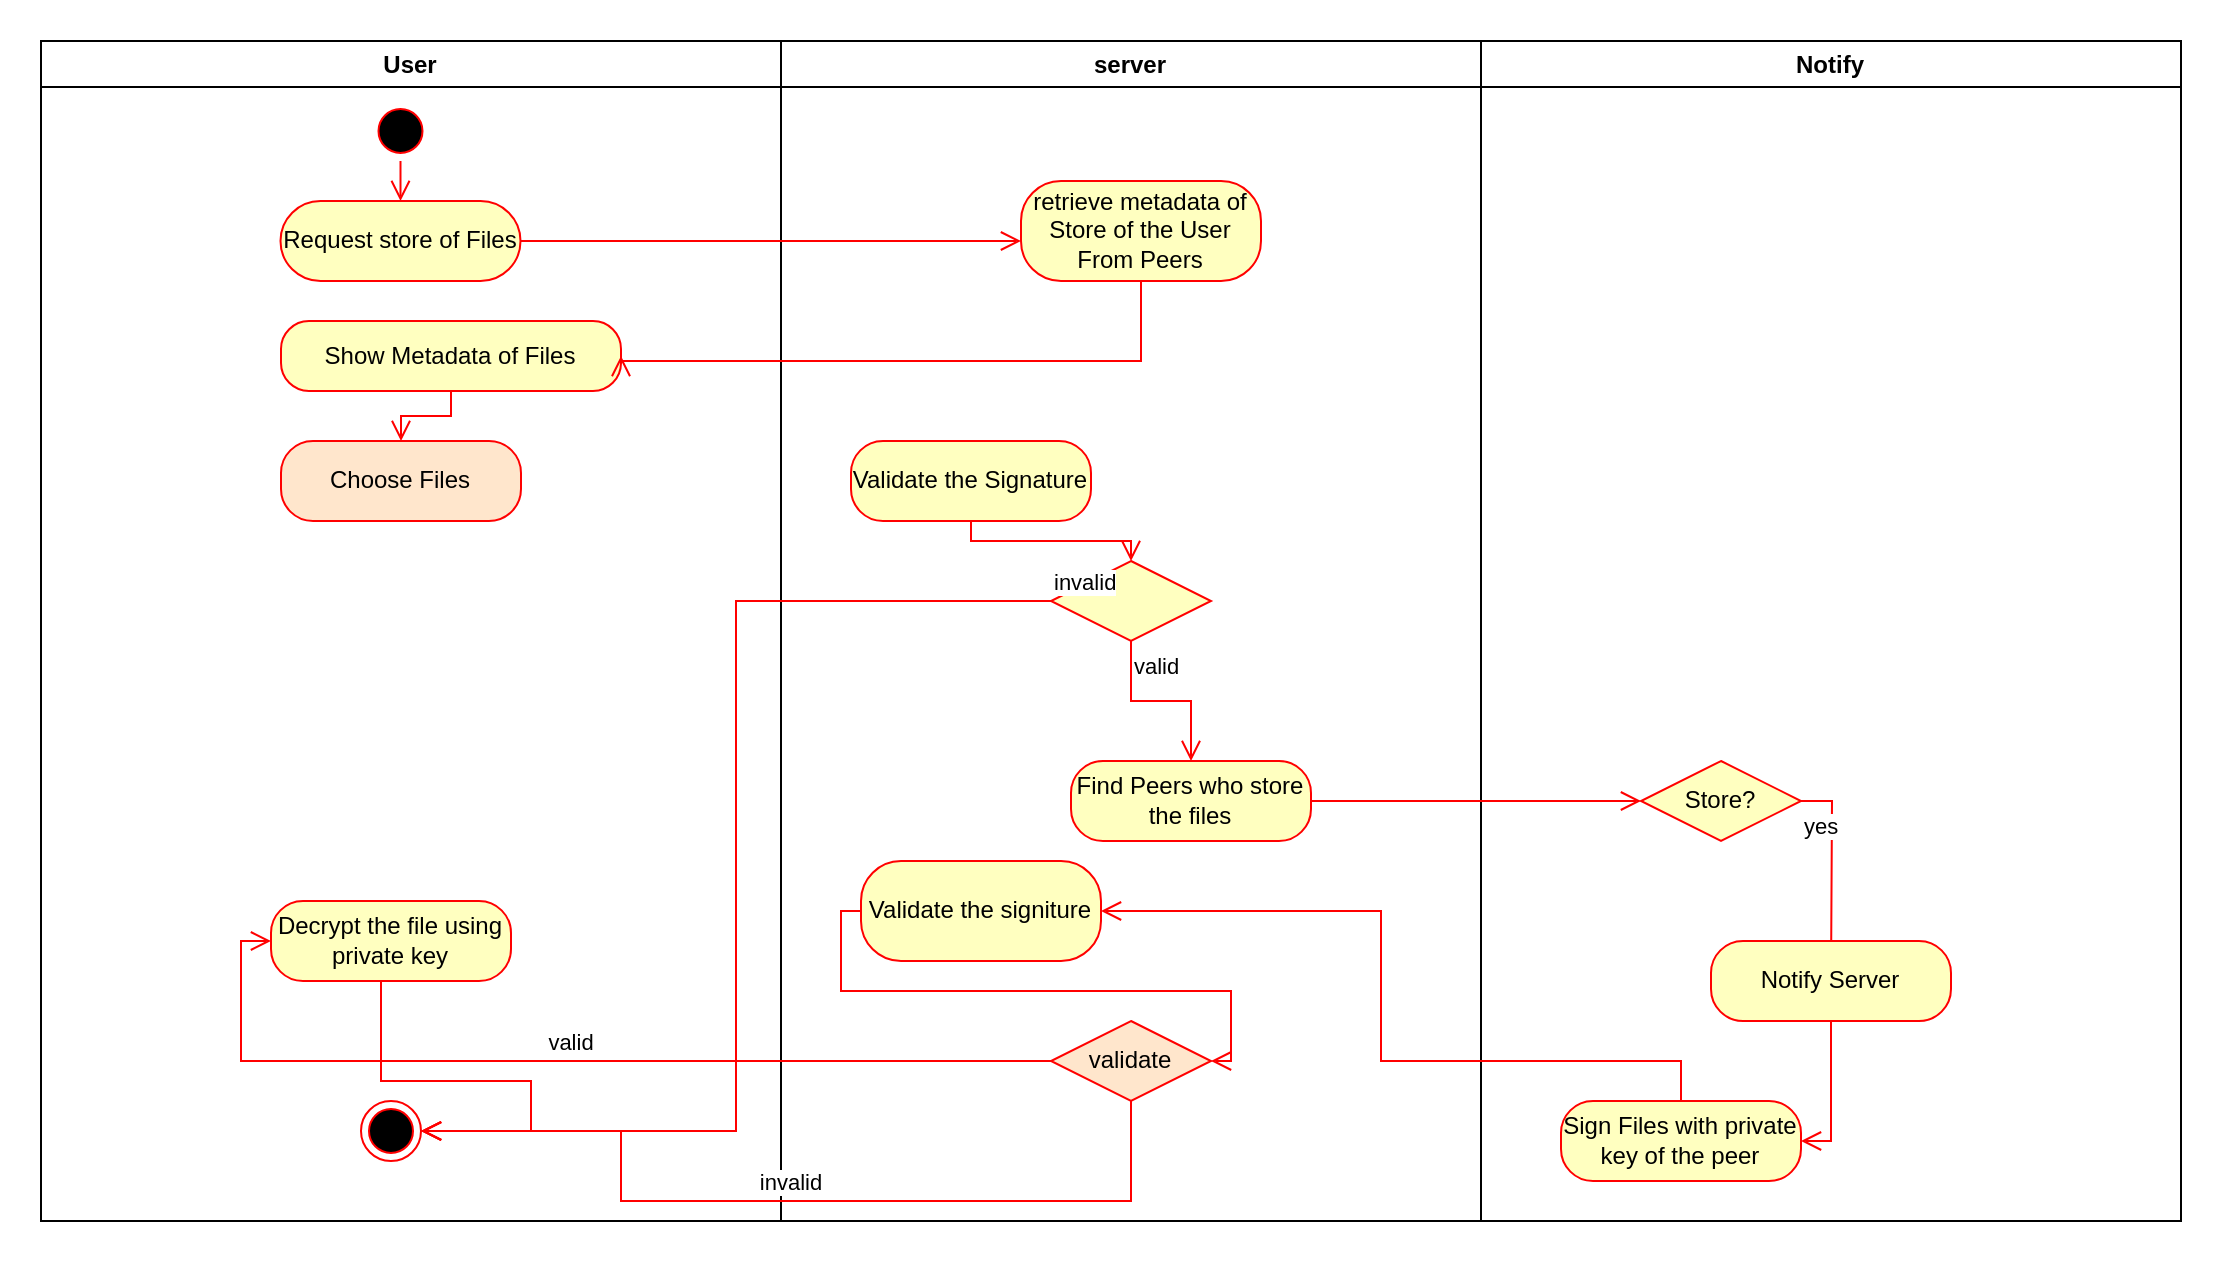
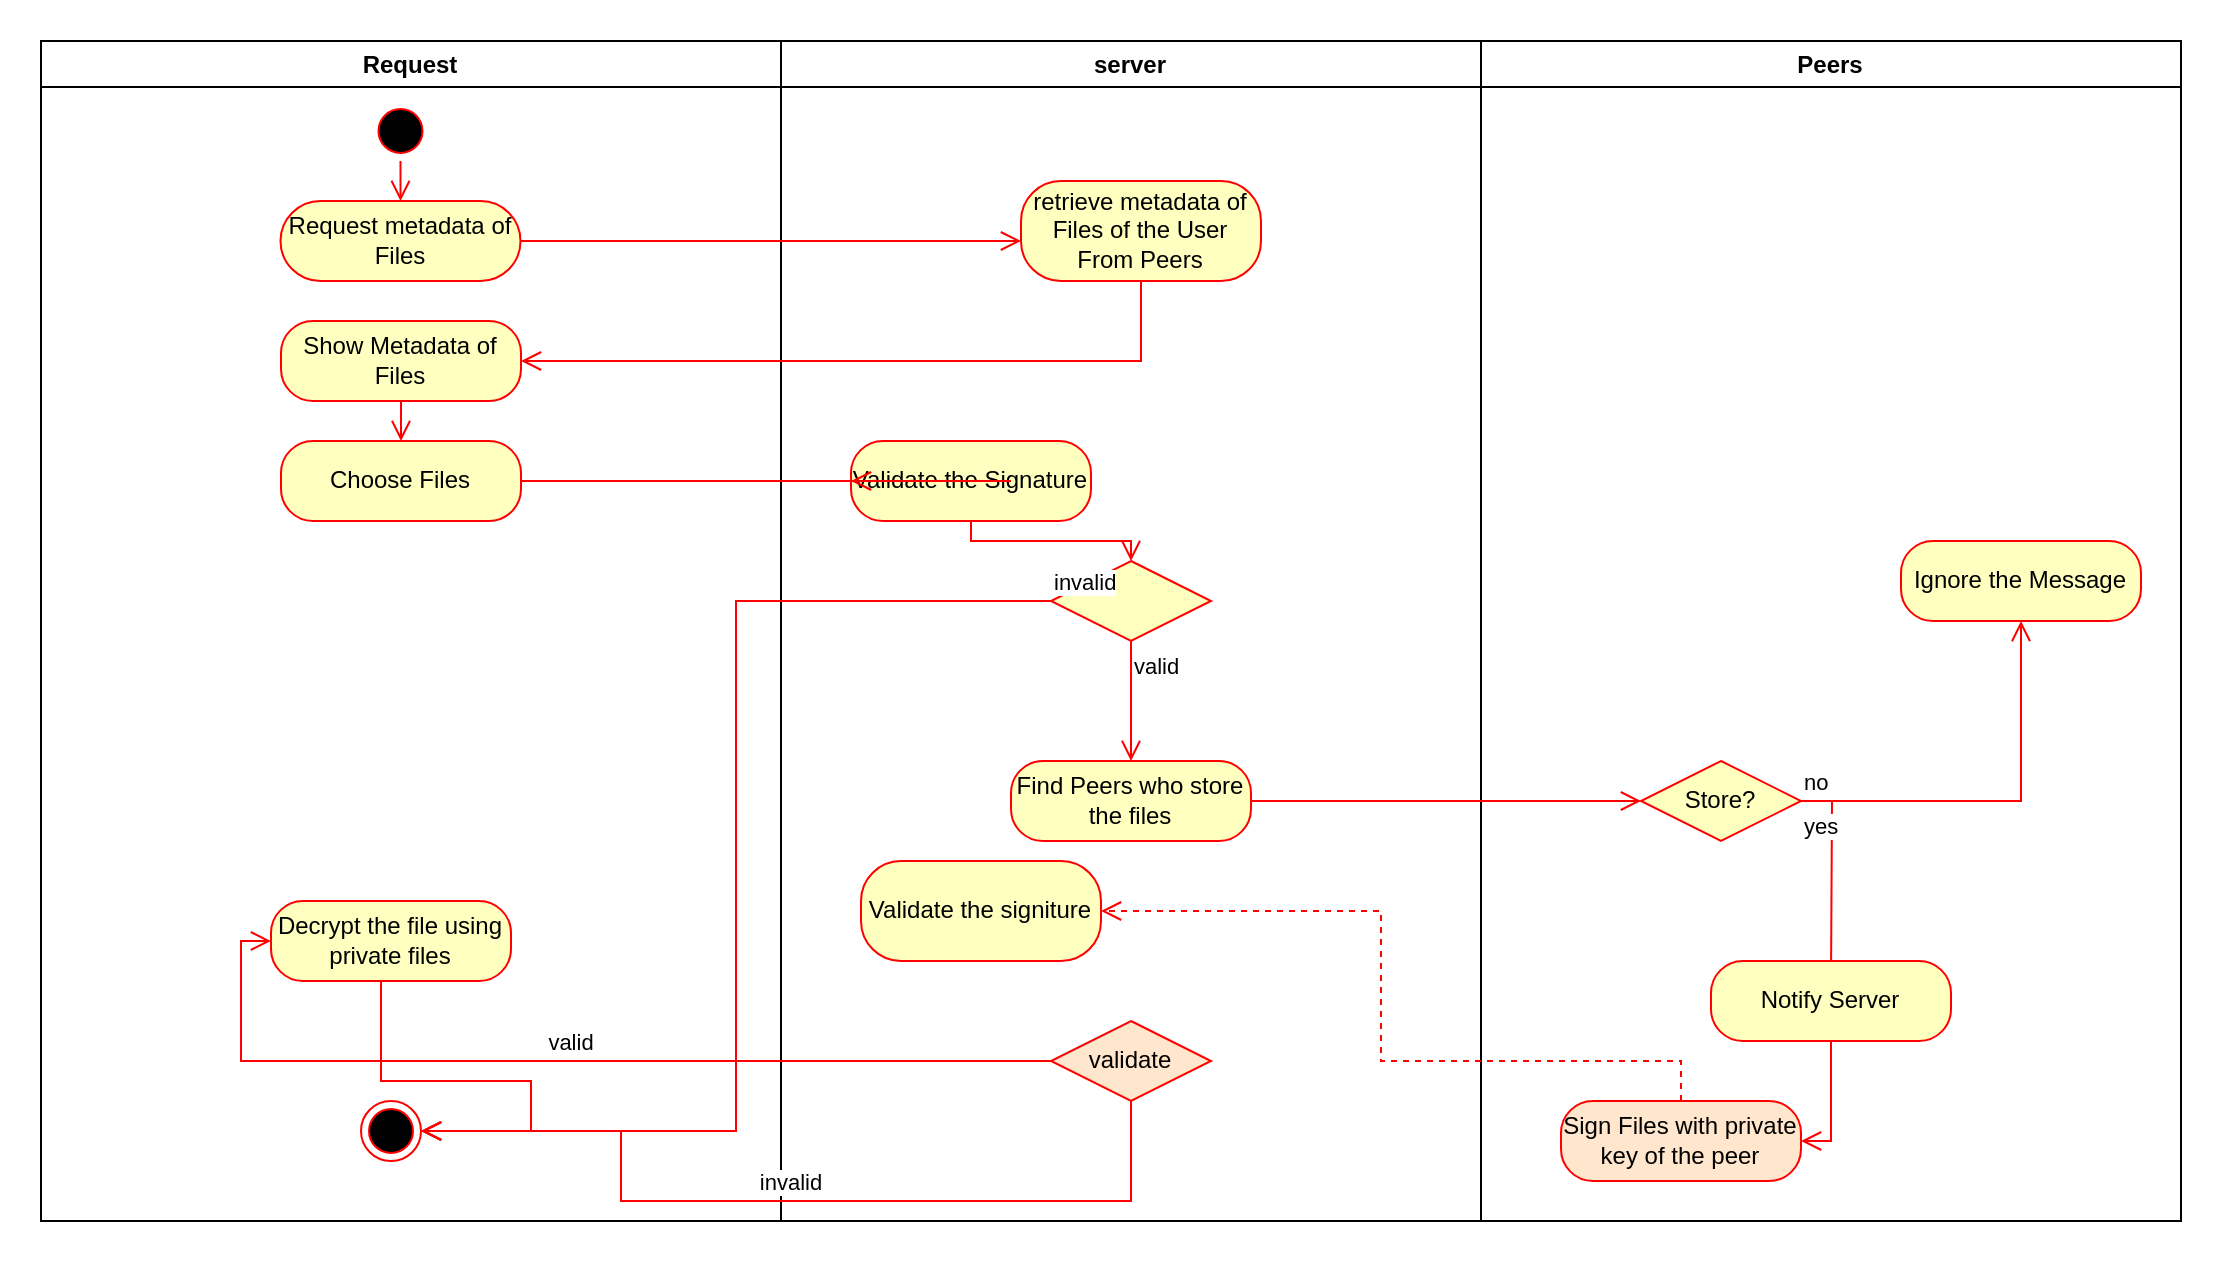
- <mxCell id="2" value="User" style="swimlane;" parent="1" vertex="1"><mxGeometry x="20" y="20" width="370" height="590" as="geometry" /></mxCell>
+ <mxCell id="2" value="Request" style="swimlane;" parent="1" vertex="1"><mxGeometry x="20" y="20" width="370" height="590" as="geometry" /></mxCell>
- <mxCell id="22" value="Notify" style="swimlane;" parent="1" vertex="1"><mxGeometry x="740" y="20" width="350" height="590" as="geometry" /></mxCell>
+ <mxCell id="22" value="Peers" style="swimlane;" parent="1" vertex="1"><mxGeometry x="740" y="20" width="350" height="590" as="geometry" /></mxCell>
- <mxCell id="18" value="retrieve metadata of Store of the User From Peers" style="rounded=1;whiteSpace=wrap;html=1;arcSize=40;fontColor=#000000;fillColor=#ffffc0;strokeColor=#ff0000;" parent="12" vertex="1"><mxGeometry x="120" y="70" width="120" height="50" as="geometry" /></mxCell>
+ <mxCell id="18" value="retrieve metadata of Files of the User From Peers" style="rounded=1;whiteSpace=wrap;html=1;arcSize=40;fontColor=#000000;fillColor=#ffffc0;strokeColor=#ff0000;" parent="12" vertex="1"><mxGeometry x="120" y="70" width="120" height="50" as="geometry" /></mxCell>
- <mxCell id="5" value="Request store of Files" style="rounded=1;whiteSpace=wrap;html=1;arcSize=50;fontColor=#000000;fillColor=#ffffc0;strokeColor=#ff0000;" parent="2" vertex="1"><mxGeometry x="119.75" y="80" width="120" height="40" as="geometry" /></mxCell>
+ <mxCell id="5" value="Request metadata of Files" style="rounded=1;whiteSpace=wrap;html=1;arcSize=50;fontColor=#000000;fillColor=#ffffc0;strokeColor=#ff0000;" parent="2" vertex="1"><mxGeometry x="119.75" y="80" width="120" height="40" as="geometry" /></mxCell>
- <mxCell id="6" value="Show Metadata of Files" style="rounded=1;whiteSpace=wrap;html=1;arcSize=40;fontColor=#000000;fillColor=#ffffc0;strokeColor=#ff0000;" parent="2" vertex="1"><mxGeometry x="120" y="140" width="170" height="35" as="geometry" /></mxCell>
+ <mxCell id="6" value="Show Metadata of Files" style="rounded=1;whiteSpace=wrap;html=1;arcSize=40;fontColor=#000000;fillColor=#ffffc0;strokeColor=#ff0000;" parent="2" vertex="1"><mxGeometry x="120" y="140" width="120" height="40" as="geometry" /></mxCell>
- <mxCell id="9" value="Choose Files" style="rounded=1;whiteSpace=wrap;html=1;arcSize=40;fontColor=#000000;fillColor=#ffe6cc;strokeColor=#ff0000;" parent="2" vertex="1"><mxGeometry x="120" y="200" width="120" height="40" as="geometry" /></mxCell>
+ <mxCell id="9" value="Choose Files" style="rounded=1;whiteSpace=wrap;html=1;arcSize=40;fontColor=#000000;fillColor=#ffffc0;strokeColor=#ff0000;" parent="2" vertex="1"><mxGeometry x="120" y="200" width="120" height="40" as="geometry" /></mxCell>
+ <mxCell id="35" style="edgeStyle=orthogonalEdgeStyle;html=1;verticalAlign=bottom;endArrow=open;endSize=8;strokeColor=#ff0000;rounded=0;entryX=0;entryY=0.5;entryDx=0;entryDy=0;" parent="1" source="9" target="13" edge="1"><mxGeometry relative="1" as="geometry"><Array as="points"><mxPoint x="505" y="240" /></Array></mxGeometry></mxCell>
+ <mxCell id="27" value="Ignore the Message" style="rounded=1;whiteSpace=wrap;html=1;arcSize=40;fontColor=#000000;fillColor=#ffffc0;strokeColor=#ff0000;" parent="22" vertex="1"><mxGeometry x="210" y="250" width="120" height="40" as="geometry" /></mxCell>
- <mxCell id="15" value="Find Peers who store the files" style="rounded=1;whiteSpace=wrap;html=1;arcSize=40;fontColor=#000000;fillColor=#ffffc0;strokeColor=#ff0000;" parent="12" vertex="1"><mxGeometry x="145" y="360" width="120" height="40" as="geometry" /></mxCell>
+ <mxCell id="15" value="Find Peers who store the files" style="rounded=1;whiteSpace=wrap;html=1;arcSize=40;fontColor=#000000;fillColor=#ffffc0;strokeColor=#ff0000;" parent="12" vertex="1"><mxGeometry x="115" y="360" width="120" height="40" as="geometry" /></mxCell>
+ <mxCell id="24" value="no" style="edgeStyle=orthogonalEdgeStyle;html=1;align=left;verticalAlign=bottom;endArrow=open;endSize=8;strokeColor=#ff0000;rounded=0;entryX=0.5;entryY=1;entryDx=0;entryDy=0;" parent="22" source="23" target="27" edge="1"><mxGeometry x="-1" relative="1" as="geometry"><mxPoint x="270" y="310" as="targetPoint" /></mxGeometry></mxCell>
- <mxCell id="31" value="" style="edgeStyle=orthogonalEdgeStyle;html=1;verticalAlign=bottom;endArrow=open;endSize=8;strokeColor=#ff0000;rounded=0;" parent="1" source="28" target="20" edge="1"><mxGeometry relative="1" as="geometry"><mxPoint x="560" y="550" as="targetPoint" /><Array as="points"><mxPoint x="840" y="530" /><mxPoint x="690" y="530" /><mxPoint x="690" y="455" /></Array></mxGeometry></mxCell>
+ <mxCell id="31" value="" style="edgeStyle=orthogonalEdgeStyle;html=1;verticalAlign=bottom;endArrow=open;endSize=8;strokeColor=#ff0000;rounded=0;dashed=1;" parent="1" source="28" target="20" edge="1"><mxGeometry relative="1" as="geometry"><mxPoint x="560" y="550" as="targetPoint" /><Array as="points"><mxPoint x="840" y="530" /><mxPoint x="690" y="530" /><mxPoint x="690" y="455" /></Array></mxGeometry></mxCell>
- <mxCell id="11" value="Decrypt the file using private key" style="rounded=1;whiteSpace=wrap;html=1;arcSize=40;fontColor=#000000;fillColor=#ffffc0;strokeColor=#ff0000;" parent="2" vertex="1"><mxGeometry x="115" y="430" width="120" height="40" as="geometry" /></mxCell>
+ <mxCell id="11" value="Decrypt the file using private files" style="rounded=1;whiteSpace=wrap;html=1;arcSize=40;fontColor=#000000;fillColor=#ffffc0;strokeColor=#ff0000;" parent="2" vertex="1"><mxGeometry x="115" y="430" width="120" height="40" as="geometry" /></mxCell>
- <mxCell id="26" value="Notify Server" style="rounded=1;whiteSpace=wrap;html=1;arcSize=40;fontColor=#000000;fillColor=#ffffc0;strokeColor=#ff0000;" parent="22" vertex="1"><mxGeometry x="115" y="450" width="120" height="40" as="geometry" /></mxCell>
+ <mxCell id="26" value="Notify Server" style="rounded=1;whiteSpace=wrap;html=1;arcSize=40;fontColor=#000000;fillColor=#ffffc0;strokeColor=#ff0000;" parent="22" vertex="1"><mxGeometry x="115" y="460" width="120" height="40" as="geometry" /></mxCell>
- <mxCell id="19" style="edgeStyle=orthogonalEdgeStyle;html=1;align=left;verticalAlign=bottom;endArrow=open;endSize=8;strokeColor=#ff0000;rounded=0;exitX=0;exitY=0.5;exitDx=0;exitDy=0;entryX=1;entryY=0.5;entryDx=0;entryDy=0;" edge="1" parent="12" source="20" target="21"><mxGeometry relative="1" as="geometry" /></mxCell>
- <mxCell id="28" value="Sign Files with private key of the peer" style="rounded=1;whiteSpace=wrap;html=1;arcSize=40;fontColor=#000000;fillColor=#ffffc0;strokeColor=#ff0000;" parent="22" vertex="1"><mxGeometry x="40" y="530" width="120" height="40" as="geometry" /></mxCell>
+ <mxCell id="28" value="Sign Files with private key of the peer" style="rounded=1;whiteSpace=wrap;html=1;arcSize=40;fontColor=#000000;fillColor=#ffe6cc;strokeColor=#ff0000;" parent="22" vertex="1"><mxGeometry x="40" y="530" width="120" height="40" as="geometry" /></mxCell>
